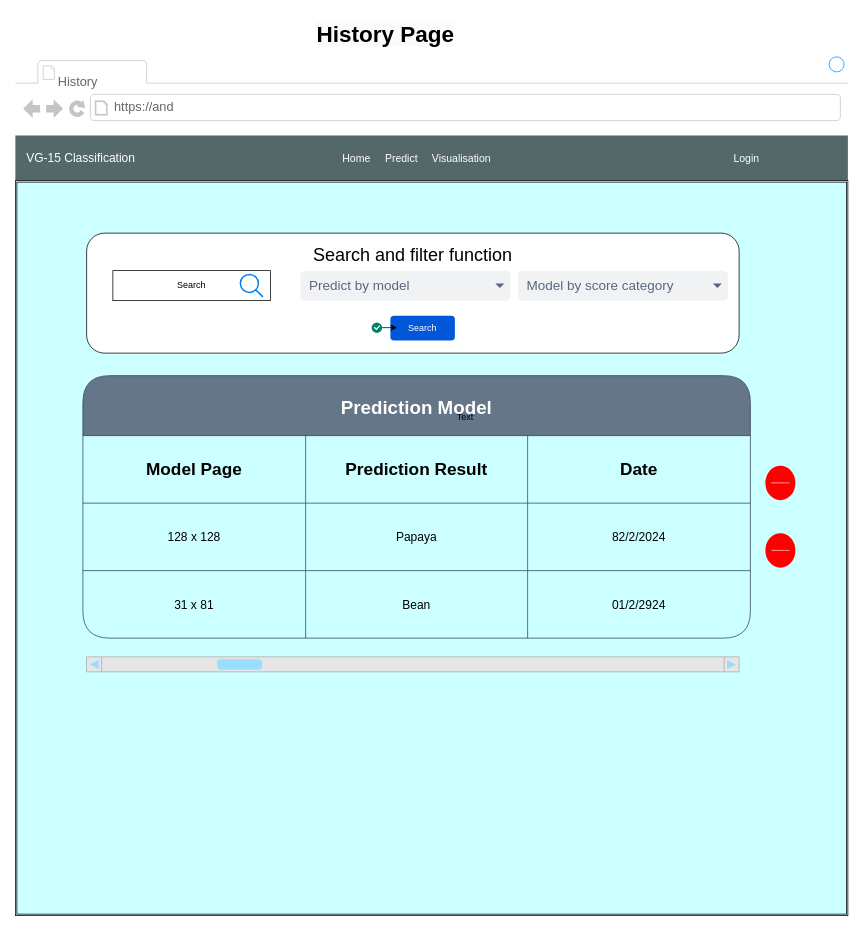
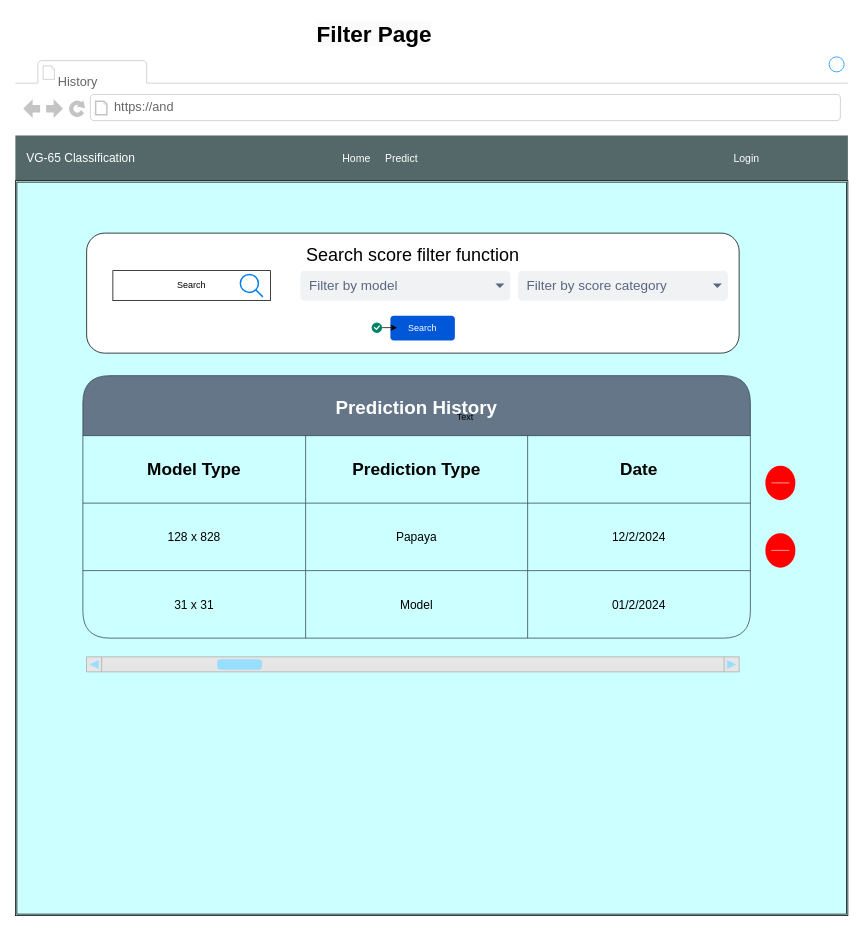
- <mxCell id="12" value="&lt;span style=&quot;color: rgb(0, 0, 0); font-family: Helvetica; font-size: 30px; font-style: normal; font-variant-ligatures: normal; font-variant-caps: normal; font-weight: 700; letter-spacing: normal; orphans: 2; text-align: center; text-indent: 0px; text-transform: none; widows: 2; word-spacing: 0px; -webkit-text-stroke-width: 0px; background-color: rgb(251, 251, 251); text-decoration-thickness: initial; text-decoration-style: initial; text-decoration-color: initial; float: none; display: inline !important;&quot;&gt;History Page&lt;/span&gt;" style="text;whiteSpace=wrap;html=1;" vertex="1" parent="1"><mxGeometry x="420" y="20" width="230" height="60" as="geometry" /></mxCell>
+ <mxCell id="12" value="&lt;span style=&quot;color: rgb(0, 0, 0); font-family: Helvetica; font-size: 30px; font-style: normal; font-variant-ligatures: normal; font-variant-caps: normal; font-weight: 700; letter-spacing: normal; orphans: 2; text-align: center; text-indent: 0px; text-transform: none; widows: 2; word-spacing: 0px; -webkit-text-stroke-width: 0px; background-color: rgb(251, 251, 251); text-decoration-thickness: initial; text-decoration-style: initial; text-decoration-color: initial; float: none; display: inline !important;&quot;&gt;Filter Page&lt;/span&gt;" style="text;whiteSpace=wrap;html=1;" vertex="1" parent="1"><mxGeometry x="420" y="20" width="230" height="60" as="geometry" /></mxCell>
- <mxCell id="5" value="VG-15 Classification" style="html=1;shadow=0;dashed=0;fillColor=#546869;strokeColor=none;fontSize=16;fontColor=#ffffff;align=left;spacing=15;" vertex="1" parent="2"><mxGeometry y="110" width="1110" height="60" as="geometry" /></mxCell>
+ <mxCell id="5" value="VG-65 Classification" style="html=1;shadow=0;dashed=0;fillColor=#546869;strokeColor=none;fontSize=16;fontColor=#ffffff;align=left;spacing=15;" vertex="1" parent="2"><mxGeometry y="110" width="1110" height="60" as="geometry" /></mxCell>
- <mxCell id="9" value="Visualisation" style="fillColor=none;strokeColor=none;fontSize=14;fontColor=#ffffff;align=center;" vertex="1" parent="5"><mxGeometry x="560" y="5" width="70" height="50" as="geometry" /></mxCell>
- <mxCell id="31" value="&lt;font style=&quot;font-size: 24px;&quot;&gt;Search and filter function&lt;/font&gt;" style="text;strokeColor=none;align=center;fillColor=none;html=1;verticalAlign=middle;whiteSpace=wrap;rounded=0;" vertex="1" parent="1"><mxGeometry x="290" y="310" width="520" height="60" as="geometry" /></mxCell>
+ <mxCell id="31" value="&lt;font style=&quot;font-size: 24px;&quot;&gt;Search score filter function&lt;/font&gt;" style="text;strokeColor=none;align=center;fillColor=none;html=1;verticalAlign=middle;whiteSpace=wrap;rounded=0;" vertex="1" parent="1"><mxGeometry x="290" y="310" width="520" height="60" as="geometry" /></mxCell>
- <mxCell id="34" value="&lt;font style=&quot;font-size: 18px;&quot;&gt;Predict by model&lt;/font&gt;" style="rounded=1;fillColor=#F1F2F4;strokeColor=none;html=1;whiteSpace=wrap;fontColor=#596780;align=left;fontSize=12;spacingLeft=10;sketch=0;" vertex="1" parent="1"><mxGeometry x="400" y="360" width="280" height="40" as="geometry" /></mxCell>
+ <mxCell id="34" value="&lt;font style=&quot;font-size: 18px;&quot;&gt;Filter by model&lt;/font&gt;" style="rounded=1;fillColor=#F1F2F4;strokeColor=none;html=1;whiteSpace=wrap;fontColor=#596780;align=left;fontSize=12;spacingLeft=10;sketch=0;" vertex="1" parent="1"><mxGeometry x="400" y="360" width="280" height="40" as="geometry" /></mxCell>
- <mxCell id="36" value="&lt;font style=&quot;font-size: 18px;&quot;&gt;Model by score category&lt;/font&gt;" style="rounded=1;fillColor=#F1F2F4;strokeColor=none;html=1;whiteSpace=wrap;fontColor=#596780;align=left;fontSize=12;spacingLeft=10;sketch=0;" vertex="1" parent="1"><mxGeometry x="690" y="360" width="280" height="40" as="geometry" /></mxCell>
+ <mxCell id="36" value="&lt;font style=&quot;font-size: 18px;&quot;&gt;Filter by score category&lt;/font&gt;" style="rounded=1;fillColor=#F1F2F4;strokeColor=none;html=1;whiteSpace=wrap;fontColor=#596780;align=left;fontSize=12;spacingLeft=10;sketch=0;" vertex="1" parent="1"><mxGeometry x="690" y="360" width="280" height="40" as="geometry" /></mxCell>
- <mxCell id="13" value="Prediction Model" style="shape=table;startSize=80;container=1;collapsible=0;childLayout=tableLayout;strokeColor=#314354;fontSize=25;rounded=1;fillColor=#647687;fontColor=#ffffff;fontStyle=1" vertex="1" parent="1"><mxGeometry x="110" y="500" width="890" height="350" as="geometry" /></mxCell>
+ <mxCell id="13" value="Prediction History" style="shape=table;startSize=80;container=1;collapsible=0;childLayout=tableLayout;strokeColor=#314354;fontSize=25;rounded=1;fillColor=#647687;fontColor=#ffffff;fontStyle=1" vertex="1" parent="1"><mxGeometry x="110" y="500" width="890" height="350" as="geometry" /></mxCell>
- <mxCell id="15" value="&lt;font size=&quot;1&quot; style=&quot;&quot;&gt;&lt;b style=&quot;font-size: 23px;&quot;&gt;Model Page&lt;/b&gt;&lt;/font&gt;" style="shape=partialRectangle;html=1;whiteSpace=wrap;connectable=0;strokeColor=inherit;overflow=hidden;fillColor=none;top=0;left=0;bottom=0;right=0;pointerEvents=1;fontSize=16;" vertex="1" parent="14"><mxGeometry width="297" height="90" as="geometry"><mxRectangle width="297" height="90" as="alternateBounds" /></mxGeometry></mxCell>
+ <mxCell id="15" value="&lt;font size=&quot;1&quot; style=&quot;&quot;&gt;&lt;b style=&quot;font-size: 23px;&quot;&gt;Model Type&lt;/b&gt;&lt;/font&gt;" style="shape=partialRectangle;html=1;whiteSpace=wrap;connectable=0;strokeColor=inherit;overflow=hidden;fillColor=none;top=0;left=0;bottom=0;right=0;pointerEvents=1;fontSize=16;" vertex="1" parent="14"><mxGeometry width="297" height="90" as="geometry"><mxRectangle width="297" height="90" as="alternateBounds" /></mxGeometry></mxCell>
- <mxCell id="16" value="&lt;font style=&quot;font-size: 23px;&quot;&gt;&lt;b&gt;Prediction Result&lt;/b&gt;&lt;/font&gt;" style="shape=partialRectangle;html=1;whiteSpace=wrap;connectable=0;strokeColor=inherit;overflow=hidden;fillColor=none;top=0;left=0;bottom=0;right=0;pointerEvents=1;fontSize=16;" vertex="1" parent="14"><mxGeometry x="297" width="296" height="90" as="geometry"><mxRectangle width="296" height="90" as="alternateBounds" /></mxGeometry></mxCell>
+ <mxCell id="16" value="&lt;font style=&quot;font-size: 23px;&quot;&gt;&lt;b&gt;Prediction Type&lt;/b&gt;&lt;/font&gt;" style="shape=partialRectangle;html=1;whiteSpace=wrap;connectable=0;strokeColor=inherit;overflow=hidden;fillColor=none;top=0;left=0;bottom=0;right=0;pointerEvents=1;fontSize=16;" vertex="1" parent="14"><mxGeometry x="297" width="296" height="90" as="geometry"><mxRectangle width="296" height="90" as="alternateBounds" /></mxGeometry></mxCell>
- <mxCell id="19" value="128 x 128" style="shape=partialRectangle;html=1;whiteSpace=wrap;connectable=0;strokeColor=inherit;overflow=hidden;fillColor=none;top=0;left=0;bottom=0;right=0;pointerEvents=1;fontSize=16;" vertex="1" parent="18"><mxGeometry width="297" height="90" as="geometry"><mxRectangle width="297" height="90" as="alternateBounds" /></mxGeometry></mxCell>
+ <mxCell id="19" value="128 x 828" style="shape=partialRectangle;html=1;whiteSpace=wrap;connectable=0;strokeColor=inherit;overflow=hidden;fillColor=none;top=0;left=0;bottom=0;right=0;pointerEvents=1;fontSize=16;" vertex="1" parent="18"><mxGeometry width="297" height="90" as="geometry"><mxRectangle width="297" height="90" as="alternateBounds" /></mxGeometry></mxCell>
- <mxCell id="21" value="82/2/2024" style="shape=partialRectangle;html=1;whiteSpace=wrap;connectable=0;strokeColor=inherit;overflow=hidden;fillColor=none;top=0;left=0;bottom=0;right=0;pointerEvents=1;fontSize=16;" vertex="1" parent="18"><mxGeometry x="593" width="297" height="90" as="geometry"><mxRectangle width="297" height="90" as="alternateBounds" /></mxGeometry></mxCell>
+ <mxCell id="21" value="12/2/2024" style="shape=partialRectangle;html=1;whiteSpace=wrap;connectable=0;strokeColor=inherit;overflow=hidden;fillColor=none;top=0;left=0;bottom=0;right=0;pointerEvents=1;fontSize=16;" vertex="1" parent="18"><mxGeometry x="593" width="297" height="90" as="geometry"><mxRectangle width="297" height="90" as="alternateBounds" /></mxGeometry></mxCell>
- <mxCell id="23" value="31 x 81" style="shape=partialRectangle;html=1;whiteSpace=wrap;connectable=0;strokeColor=inherit;overflow=hidden;fillColor=none;top=0;left=0;bottom=0;right=0;pointerEvents=1;fontSize=16;" vertex="1" parent="22"><mxGeometry width="297" height="90" as="geometry"><mxRectangle width="297" height="90" as="alternateBounds" /></mxGeometry></mxCell>
+ <mxCell id="23" value="31 x 31" style="shape=partialRectangle;html=1;whiteSpace=wrap;connectable=0;strokeColor=inherit;overflow=hidden;fillColor=none;top=0;left=0;bottom=0;right=0;pointerEvents=1;fontSize=16;" vertex="1" parent="22"><mxGeometry width="297" height="90" as="geometry"><mxRectangle width="297" height="90" as="alternateBounds" /></mxGeometry></mxCell>
- <mxCell id="24" value="Bean" style="shape=partialRectangle;html=1;whiteSpace=wrap;connectable=0;strokeColor=inherit;overflow=hidden;fillColor=none;top=0;left=0;bottom=0;right=0;pointerEvents=1;fontSize=16;" vertex="1" parent="22"><mxGeometry x="297" width="296" height="90" as="geometry"><mxRectangle width="296" height="90" as="alternateBounds" /></mxGeometry></mxCell>
+ <mxCell id="24" value="Model" style="shape=partialRectangle;html=1;whiteSpace=wrap;connectable=0;strokeColor=inherit;overflow=hidden;fillColor=none;top=0;left=0;bottom=0;right=0;pointerEvents=1;fontSize=16;" vertex="1" parent="22"><mxGeometry x="297" width="296" height="90" as="geometry"><mxRectangle width="296" height="90" as="alternateBounds" /></mxGeometry></mxCell>
- <mxCell id="25" value="01/2/2924" style="shape=partialRectangle;html=1;whiteSpace=wrap;connectable=0;strokeColor=inherit;overflow=hidden;fillColor=none;top=0;left=0;bottom=0;right=0;pointerEvents=1;fontSize=16;" vertex="1" parent="22"><mxGeometry x="593" width="297" height="90" as="geometry"><mxRectangle width="297" height="90" as="alternateBounds" /></mxGeometry></mxCell>
+ <mxCell id="25" value="01/2/2024" style="shape=partialRectangle;html=1;whiteSpace=wrap;connectable=0;strokeColor=inherit;overflow=hidden;fillColor=none;top=0;left=0;bottom=0;right=0;pointerEvents=1;fontSize=16;" vertex="1" parent="22"><mxGeometry x="593" width="297" height="90" as="geometry"><mxRectangle width="297" height="90" as="alternateBounds" /></mxGeometry></mxCell>
